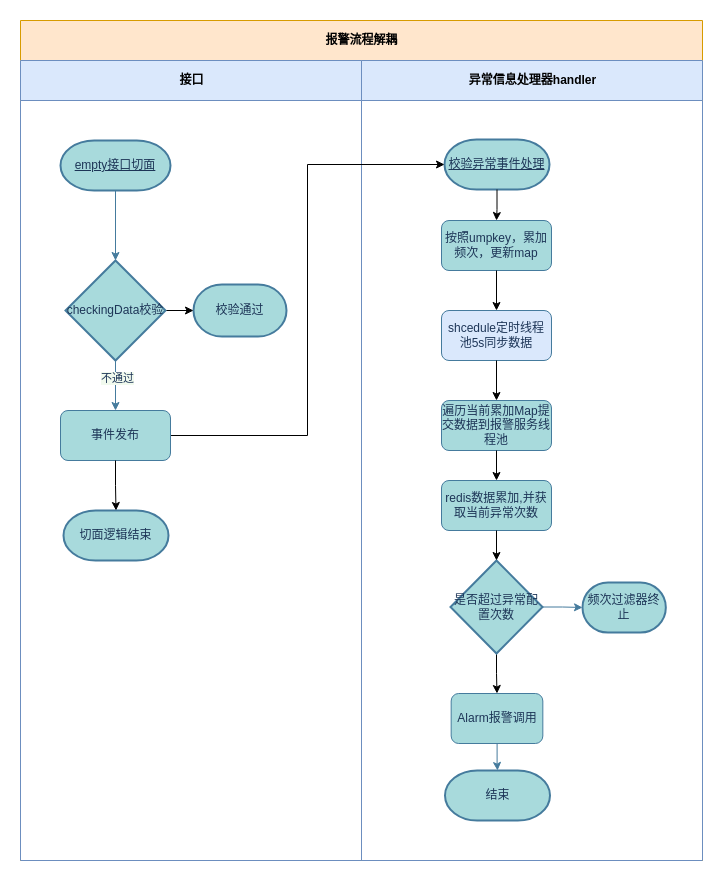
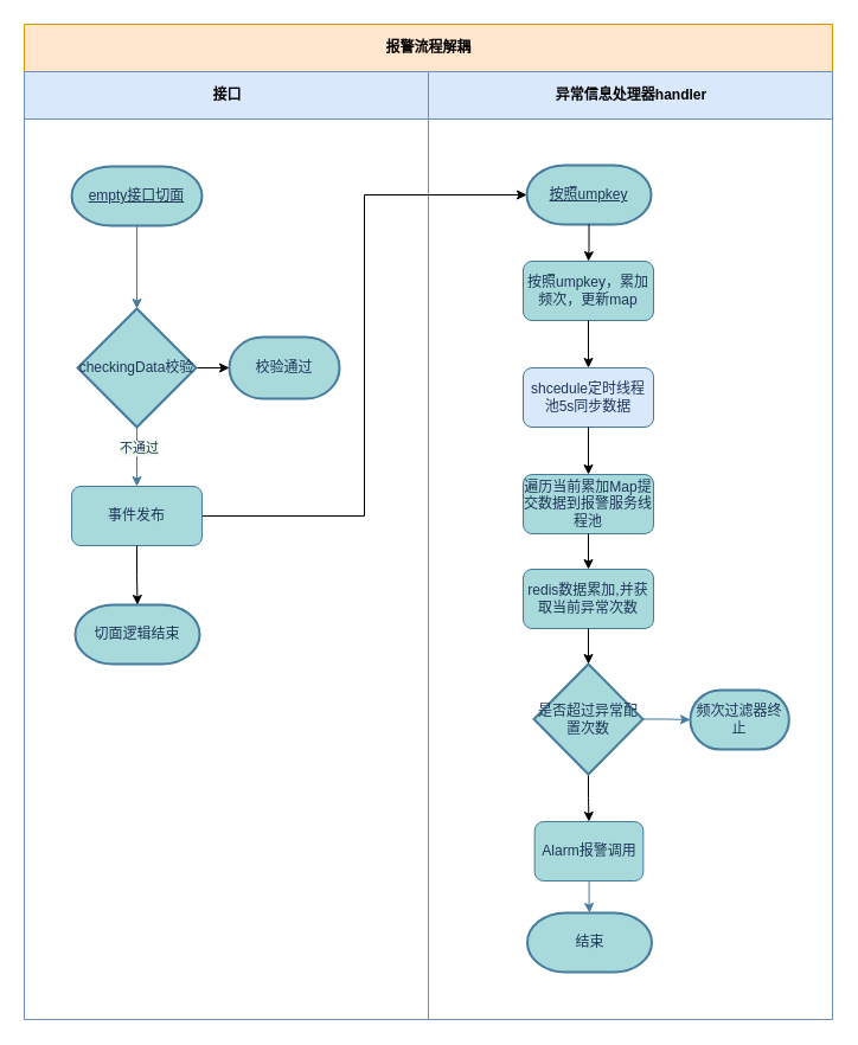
- <mxCell id="7" value="校验异常事件处理" style="strokeWidth=2;html=1;shape=mxgraph.flowchart.terminator;whiteSpace=wrap;fillColor=#A8DADC;strokeColor=#457B9D;fontColor=#1D3557;container=0;fontStyle=4" vertex="1" parent="6"><mxGeometry x="83" y="79" width="105" height="50" as="geometry" /></mxCell>
+ <mxCell id="7" value="按照umpkey" style="strokeWidth=2;html=1;shape=mxgraph.flowchart.terminator;whiteSpace=wrap;fillColor=#A8DADC;strokeColor=#457B9D;fontColor=#1D3557;container=0;fontStyle=4" vertex="1" parent="6"><mxGeometry x="83" y="79" width="105" height="50" as="geometry" /></mxCell>
